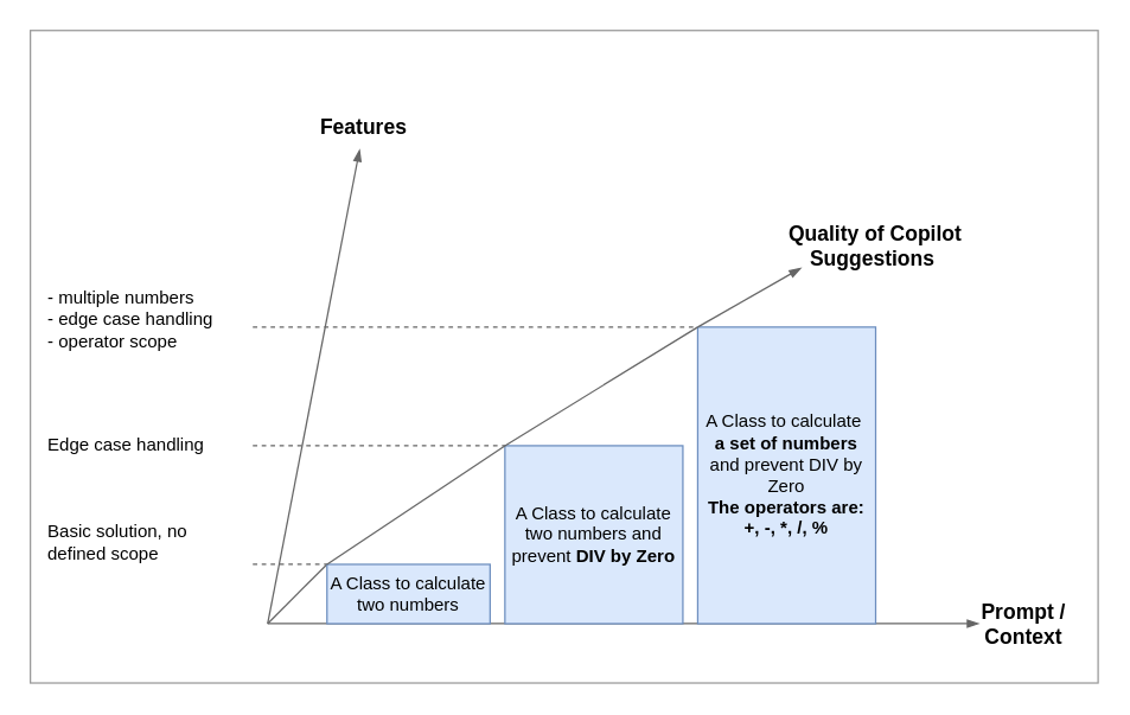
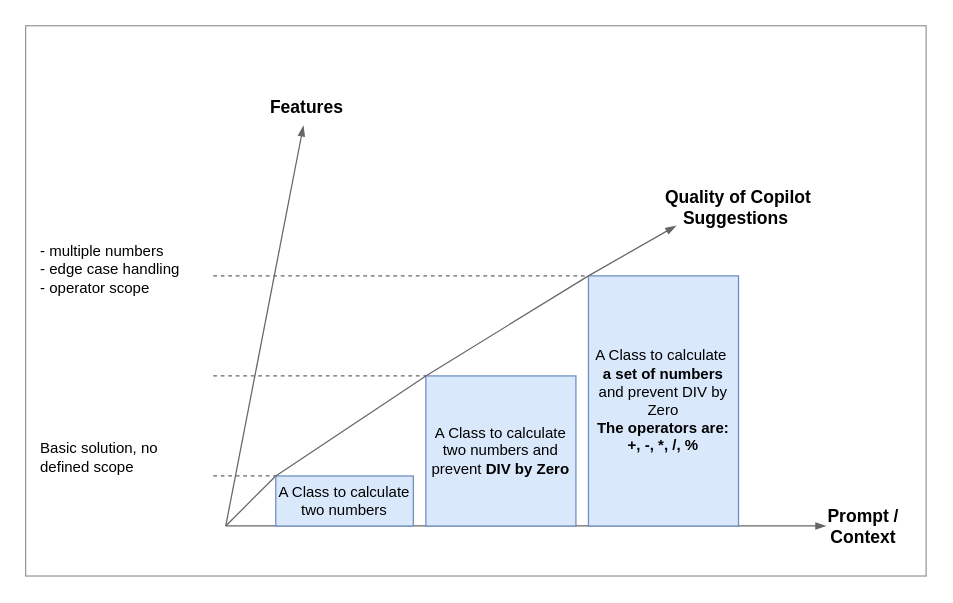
- <mxCell id="20" value="Edge case handling" style="text;html=1;strokeColor=none;fillColor=none;align=left;verticalAlign=middle;whiteSpace=wrap;rounded=0;" parent="1" vertex="1"><mxGeometry x="30" y="285" width="110" height="30" as="geometry" /></mxCell>
